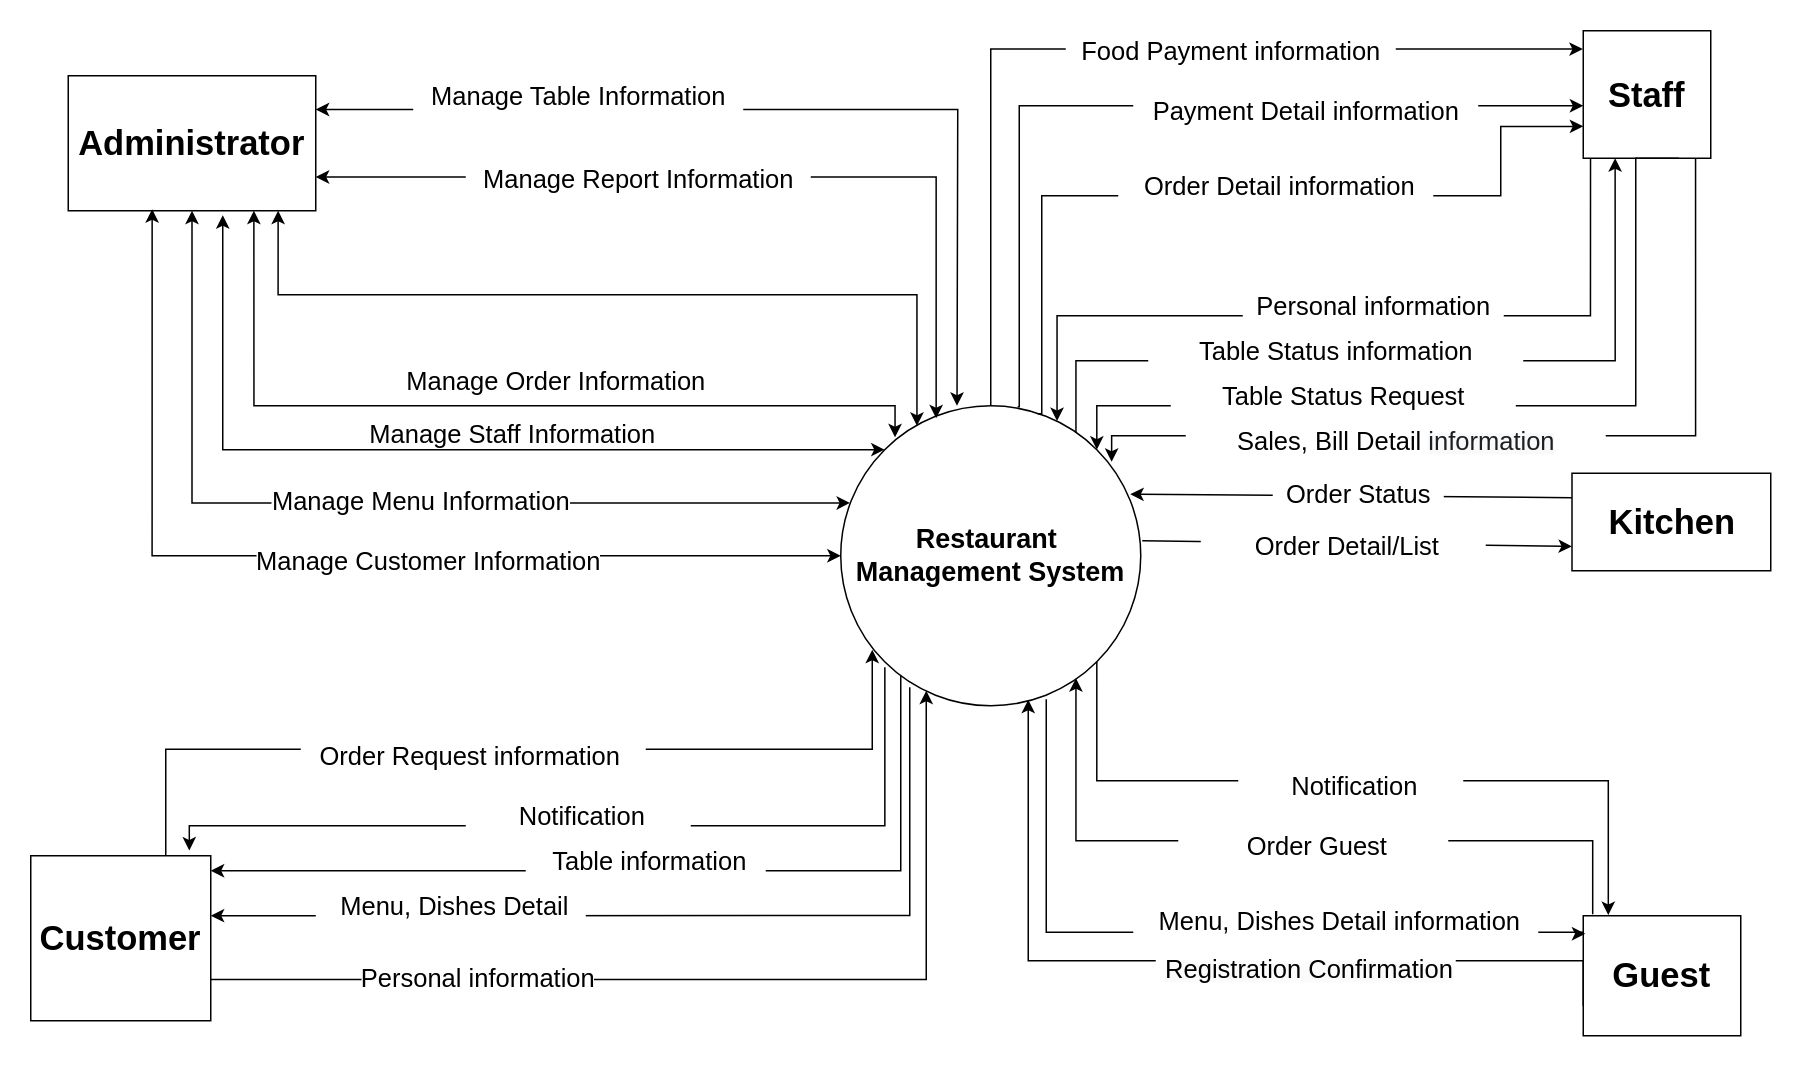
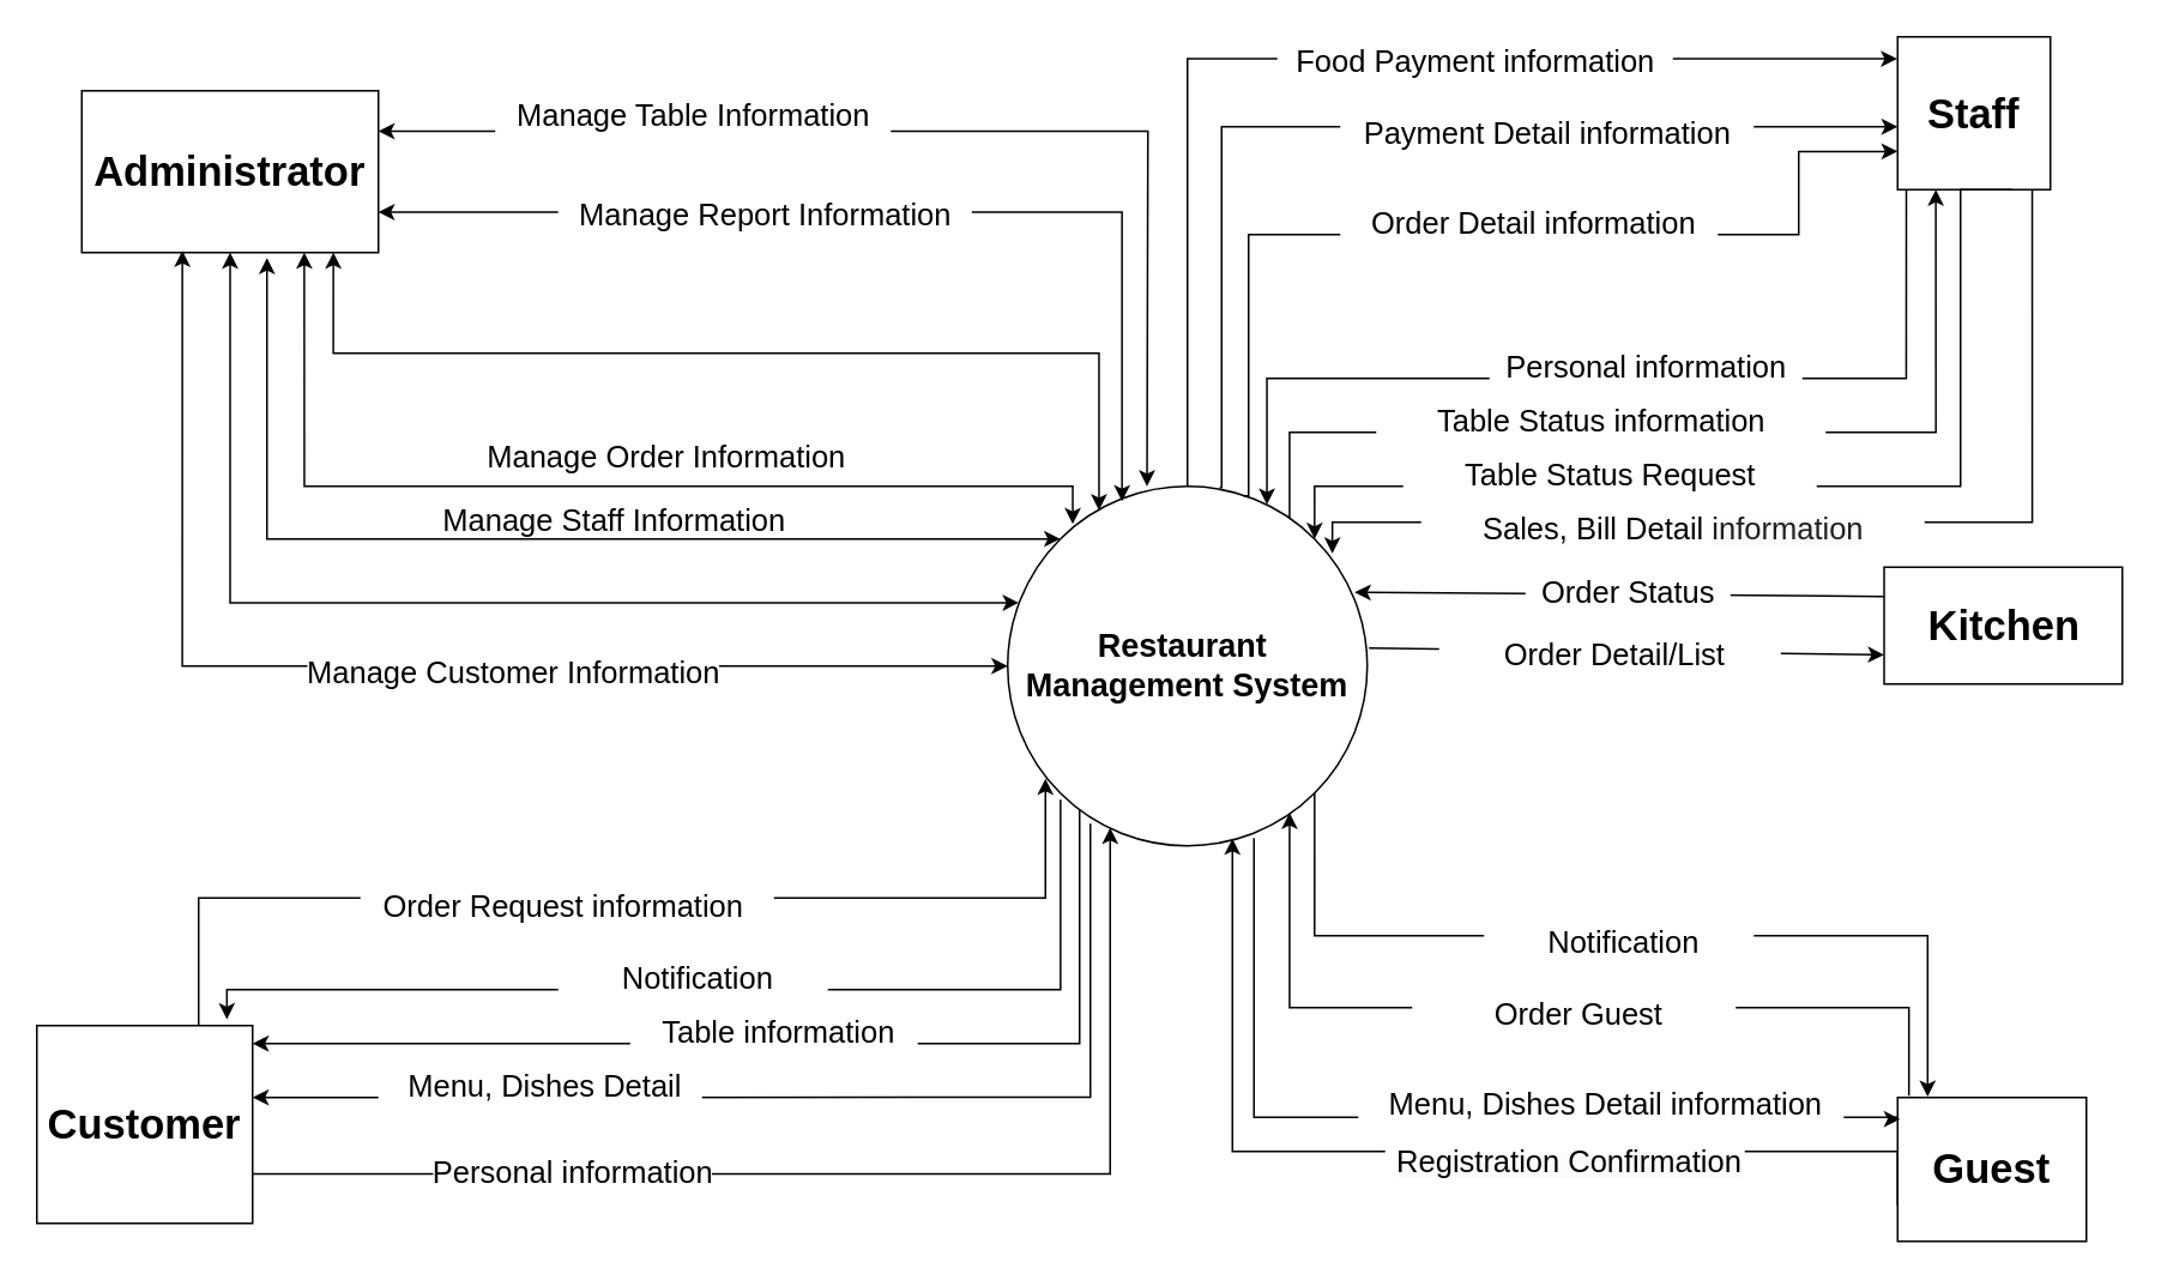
- <mxCell id="38" value="&lt;span style=&quot;font-size: 17px; background-color: rgb(255, 255, 255);&quot;&gt;Payment Detail&lt;/span&gt;&lt;span style=&quot;font-size: 17px; background-color: rgb(255, 255, 255);&quot;&gt;&amp;nbsp;information&lt;/span&gt;" style="text;html=1;align=center;verticalAlign=middle;resizable=0;points=[];autosize=1;strokeColor=none;fillColor=default;" parent="1" vertex="1"><mxGeometry x="755" y="60" width="230" height="30" as="geometry" /></mxCell>
+ <mxCell id="38" value="&lt;span style=&quot;font-size: 17px; background-color: rgb(255, 255, 255);&quot;&gt;Payment Detail&lt;/span&gt;&lt;span style=&quot;font-size: 17px; background-color: rgb(255, 255, 255);&quot;&gt;&amp;nbsp;information&lt;/span&gt;" style="text;html=1;align=center;verticalAlign=middle;resizable=0;points=[];autosize=1;strokeColor=none;fillColor=default;" parent="1" vertex="1"><mxGeometry x="745" y="60" width="230" height="30" as="geometry" /></mxCell>
- <mxCell id="15" value="&lt;span style=&quot;font-size: 17px; background-color: rgb(255, 255, 255);&quot;&gt;Manage Menu Information&lt;/span&gt;" style="text;html=1;align=center;verticalAlign=middle;resizable=0;points=[];autosize=1;strokeColor=none;fillColor=none;" parent="1" vertex="1"><mxGeometry x="170" y="320" width="220" height="30" as="geometry" /></mxCell>
